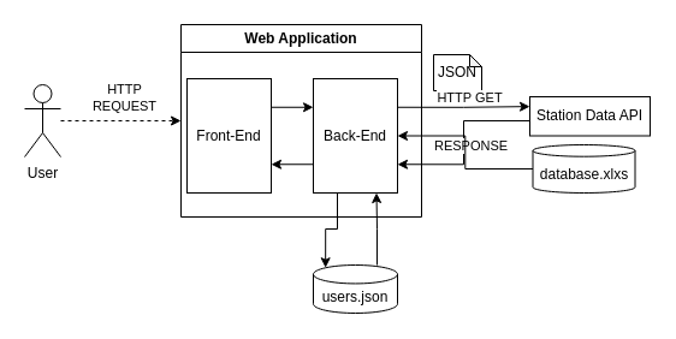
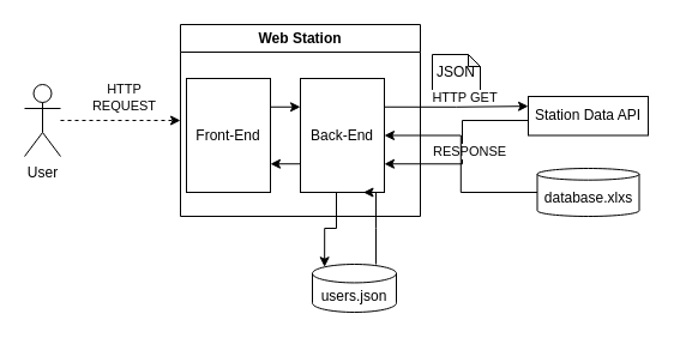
- <mxCell id="5" value="Web Application" style="swimlane;whiteSpace=wrap;html=1;" parent="1" vertex="1"><mxGeometry x="150" y="20" width="200" height="160" as="geometry"><mxRectangle x="260" y="292.5" width="130" height="30" as="alternateBounds" /></mxGeometry></mxCell>
+ <mxCell id="5" value="Web Station" style="swimlane;whiteSpace=wrap;html=1;" parent="1" vertex="1"><mxGeometry x="150" y="20" width="200" height="160" as="geometry"><mxRectangle x="260" y="292.5" width="130" height="30" as="alternateBounds" /></mxGeometry></mxCell>
- <mxCell id="9" value="Back-End" style="rounded=0;whiteSpace=wrap;html=1;" parent="5" vertex="1"><mxGeometry x="110" y="45" width="70" height="95" as="geometry" /></mxCell>
+ <mxCell id="9" value="Back-End" style="rounded=0;whiteSpace=wrap;html=1;" parent="5" vertex="1"><mxGeometry x="100" y="45" width="70" height="95" as="geometry" /></mxCell>
- <mxCell id="15" value="database.xlxs" style="shape=cylinder3;whiteSpace=wrap;html=1;boundedLbl=1;backgroundOutline=1;size=4.857;" parent="1" vertex="1"><mxGeometry x="442.5" y="120" width="85" height="40" as="geometry" /></mxCell>
+ <mxCell id="15" value="database.xlxs" style="shape=cylinder3;whiteSpace=wrap;html=1;boundedLbl=1;backgroundOutline=1;size=4.857;" parent="1" vertex="1"><mxGeometry x="447.5" y="140" width="85" height="40" as="geometry" /></mxCell>
